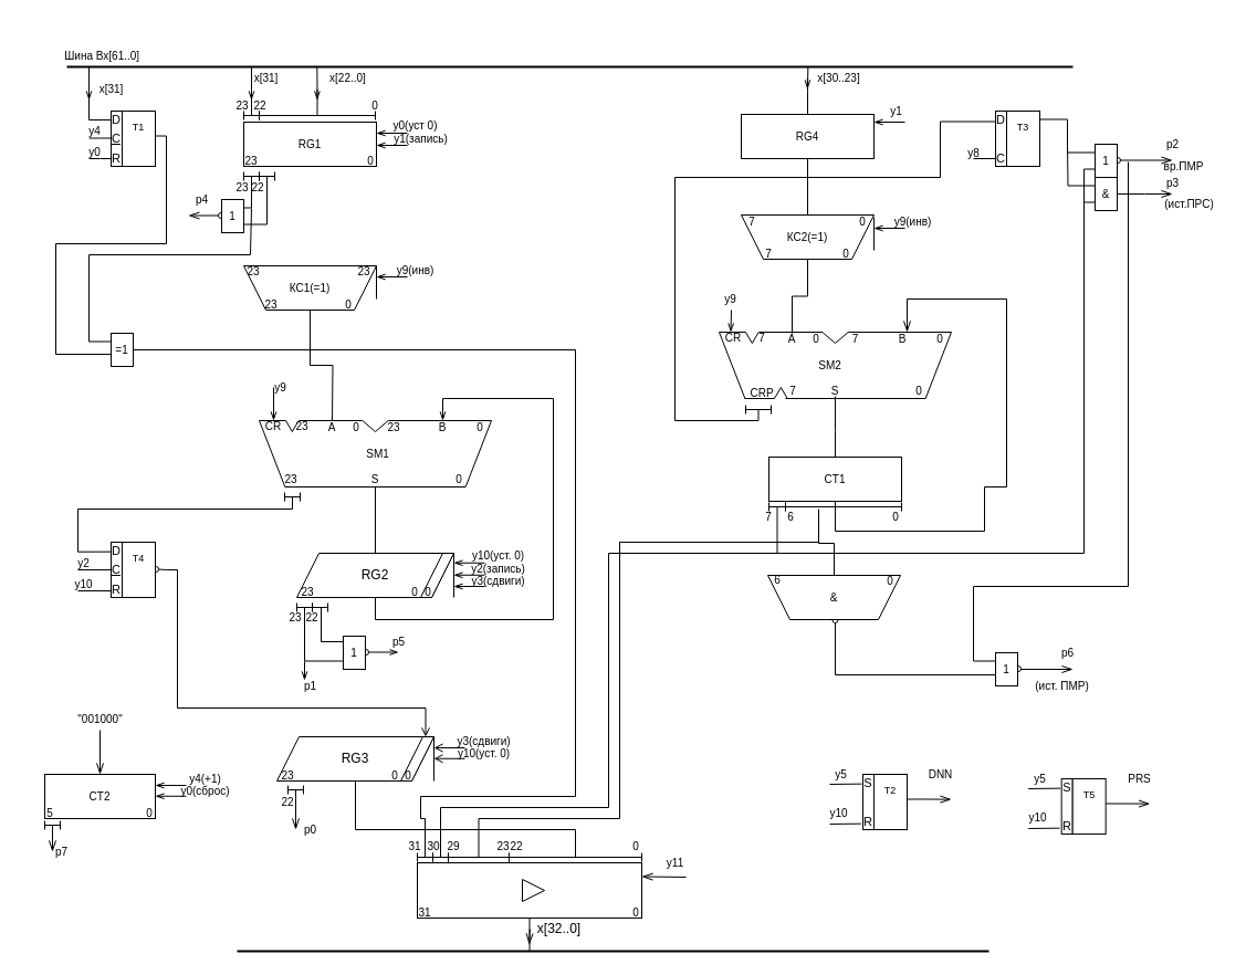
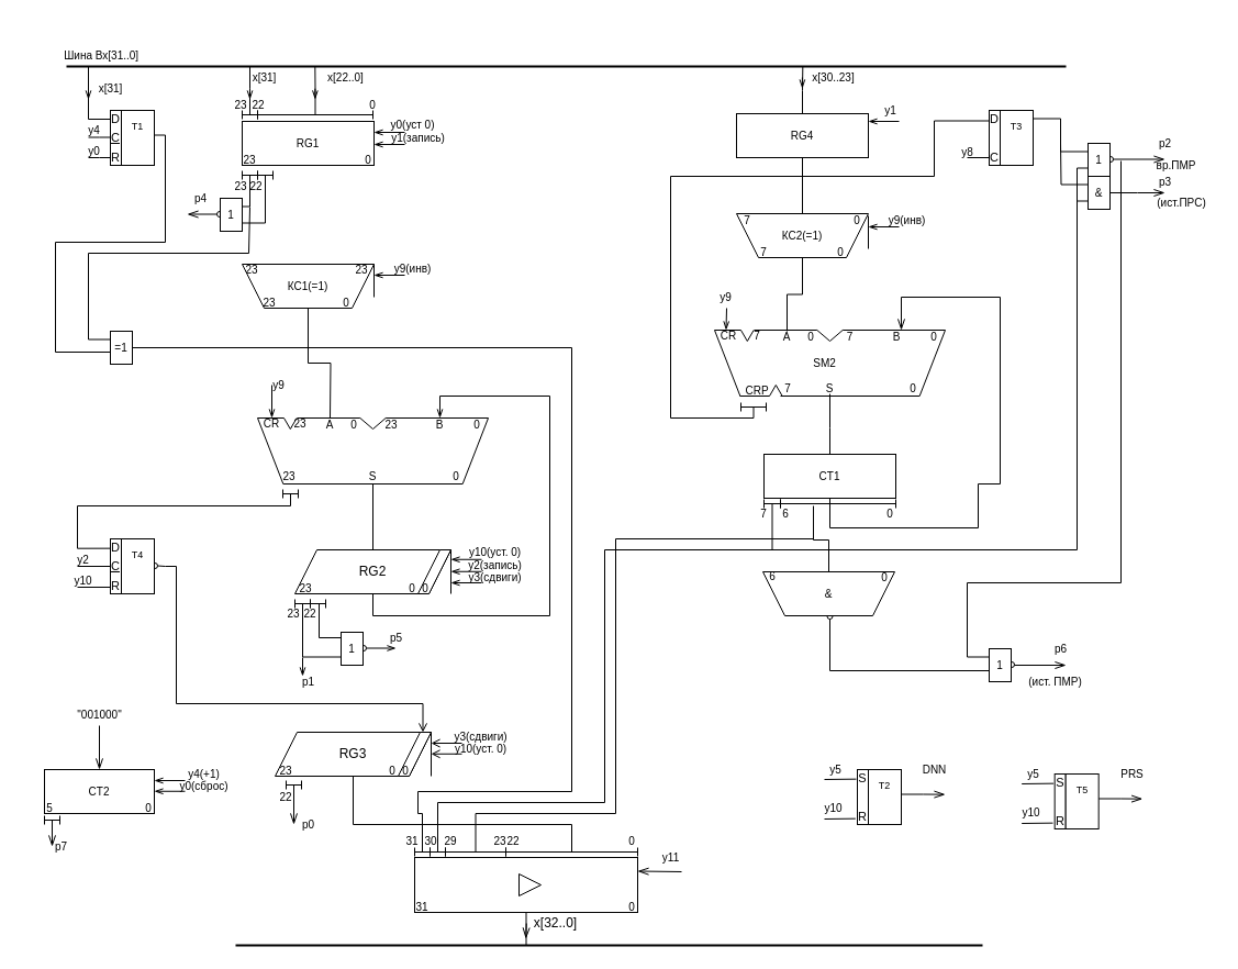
- <mxCell id="241" value="Шина Вх[61..0]&amp;nbsp;" style="text;html=1;align=center;verticalAlign=middle;resizable=0;points=[];autosize=1;strokeColor=none;fillColor=none;fontSize=10;" parent="1" vertex="1"><mxGeometry x="48" y="40" width="90" height="20" as="geometry" /></mxCell>
+ <mxCell id="241" value="Шина Вх[31..0]&amp;nbsp;" style="text;html=1;align=center;verticalAlign=middle;resizable=0;points=[];autosize=1;strokeColor=none;fillColor=none;fontSize=10;" parent="1" vertex="1"><mxGeometry x="48" y="40" width="90" height="20" as="geometry" /></mxCell>
- <mxCell id="47" value="SM1" style="text;html=1;align=center;verticalAlign=middle;resizable=0;points=[];autosize=1;strokeColor=none;fillColor=none;fontSize=10;" parent="23" vertex="1"><mxGeometry x="86.67" y="20" width="40" height="20" as="geometry" /></mxCell>
